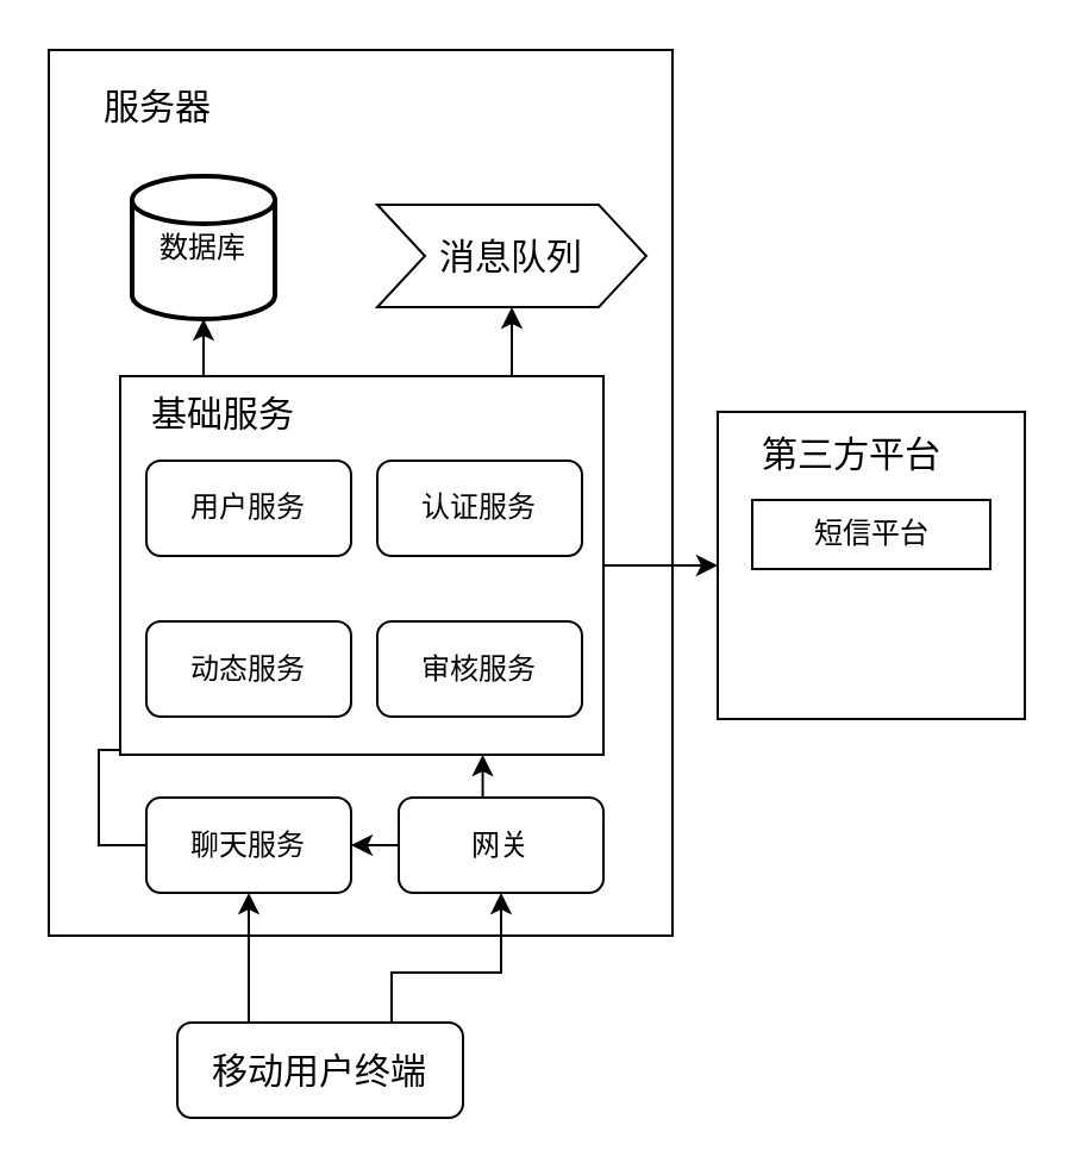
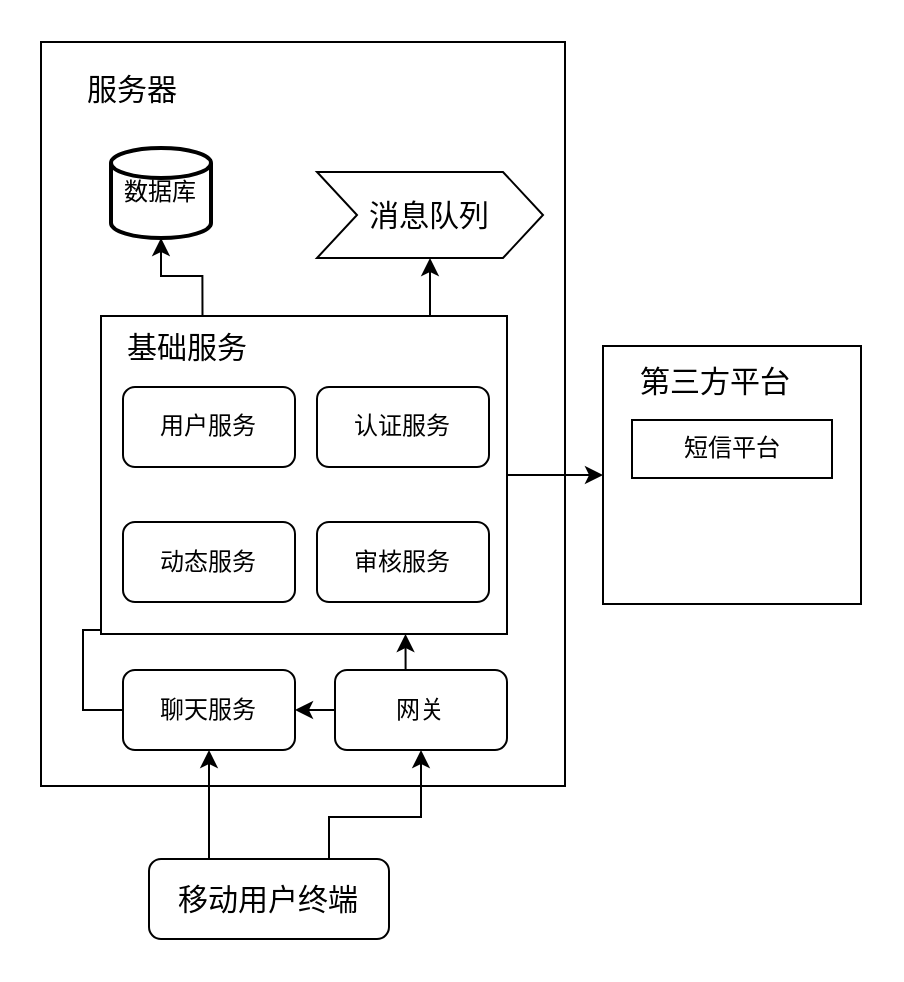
- <mxCell id="11" value="数据库" style="strokeWidth=2;html=1;shape=mxgraph.flowchart.database;whiteSpace=wrap;" vertex="1" parent="1"><mxGeometry x="55" y="73.5" width="60" height="60" as="geometry" /></mxCell>
+ <mxCell id="11" value="数据库" style="strokeWidth=2;html=1;shape=mxgraph.flowchart.database;whiteSpace=wrap;" vertex="1" parent="1"><mxGeometry x="55" y="73.5" width="50" height="45" as="geometry" /></mxCell>
